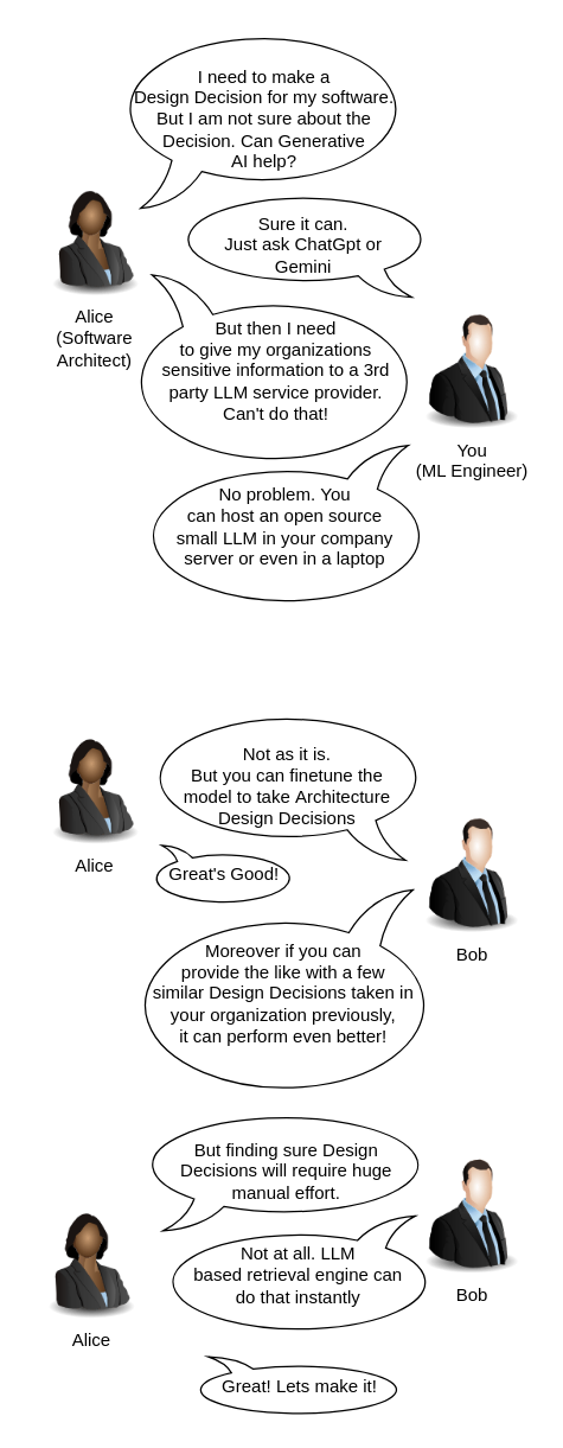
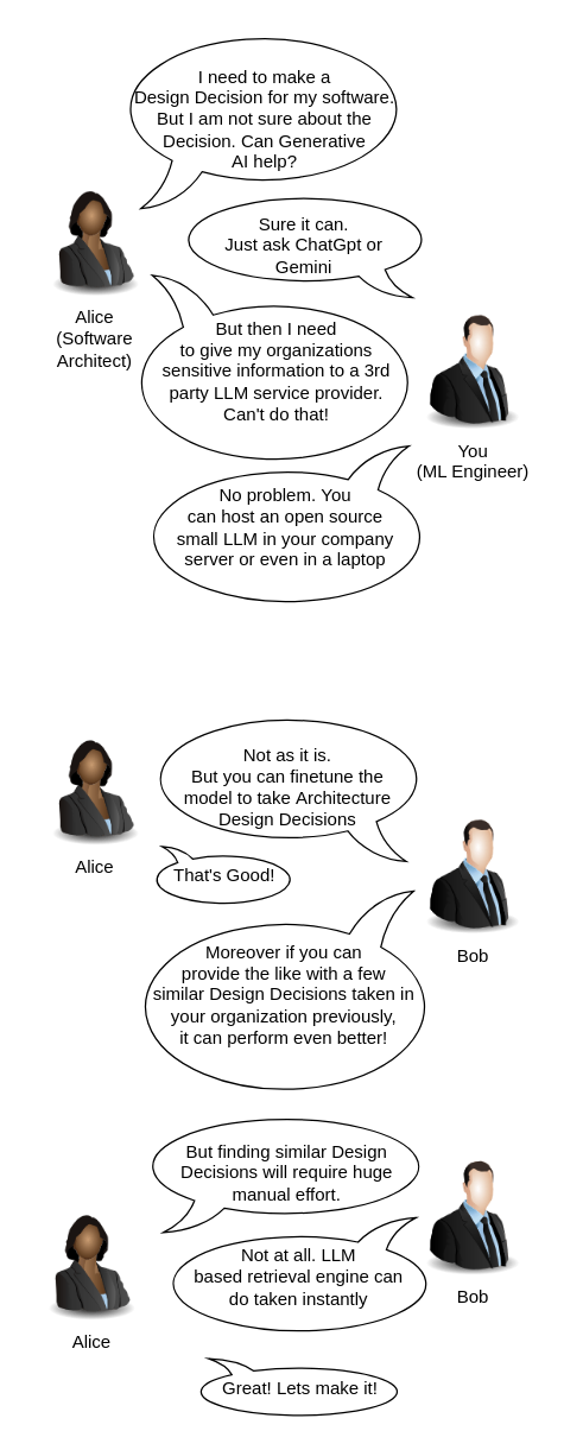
- <mxCell id="13" value="Great's Good!" style="whiteSpace=wrap;html=1;shape=mxgraph.basic.oval_callout;flipV=1;" vertex="1" parent="1"><mxGeometry x="100.5" y="570" width="100" height="40" as="geometry" /></mxCell>
+ <mxCell id="13" value="That's Good!" style="whiteSpace=wrap;html=1;shape=mxgraph.basic.oval_callout;flipV=1;" vertex="1" parent="1"><mxGeometry x="100.5" y="570" width="100" height="40" as="geometry" /></mxCell>
- <mxCell id="10" value="But finding sure&amp;nbsp;&lt;span style=&quot;background-color: initial;&quot;&gt;Design&lt;/span&gt;&lt;div&gt;&lt;span style=&quot;background-color: initial;&quot;&gt;Decisions will require huge&lt;/span&gt;&lt;/div&gt;&lt;div&gt;&lt;span style=&quot;background-color: initial;&quot;&gt;manual effort.&lt;/span&gt;&lt;/div&gt;" style="whiteSpace=wrap;html=1;shape=mxgraph.basic.oval_callout" vertex="1" parent="1"><mxGeometry x="93" y="750" width="200" height="80" as="geometry" /></mxCell>
+ <mxCell id="10" value="But finding similar&amp;nbsp;&lt;span style=&quot;background-color: initial;&quot;&gt;Design&lt;/span&gt;&lt;div&gt;&lt;span style=&quot;background-color: initial;&quot;&gt;Decisions will require huge&lt;/span&gt;&lt;/div&gt;&lt;div&gt;&lt;span style=&quot;background-color: initial;&quot;&gt;manual effort.&lt;/span&gt;&lt;/div&gt;" style="whiteSpace=wrap;html=1;shape=mxgraph.basic.oval_callout" vertex="1" parent="1"><mxGeometry x="93" y="750" width="200" height="80" as="geometry" /></mxCell>
- <mxCell id="11" value="Not at all.&amp;nbsp;&lt;span style=&quot;background-color: initial;&quot;&gt;LLM&lt;/span&gt;&lt;div&gt;based retrieval engine can&lt;/div&gt;&lt;div&gt;do that instantly&lt;/div&gt;" style="whiteSpace=wrap;html=1;shape=mxgraph.basic.oval_callout;flipH=1;flipV=1;" vertex="1" parent="1"><mxGeometry x="105.5" y="820" width="190" height="80" as="geometry" /></mxCell>
+ <mxCell id="11" value="Not at all.&amp;nbsp;&lt;span style=&quot;background-color: initial;&quot;&gt;LLM&lt;/span&gt;&lt;div&gt;based retrieval engine can&lt;/div&gt;&lt;div&gt;do taken instantly&lt;/div&gt;" style="whiteSpace=wrap;html=1;shape=mxgraph.basic.oval_callout;flipH=1;flipV=1;" vertex="1" parent="1"><mxGeometry x="105.5" y="820" width="190" height="80" as="geometry" /></mxCell>
